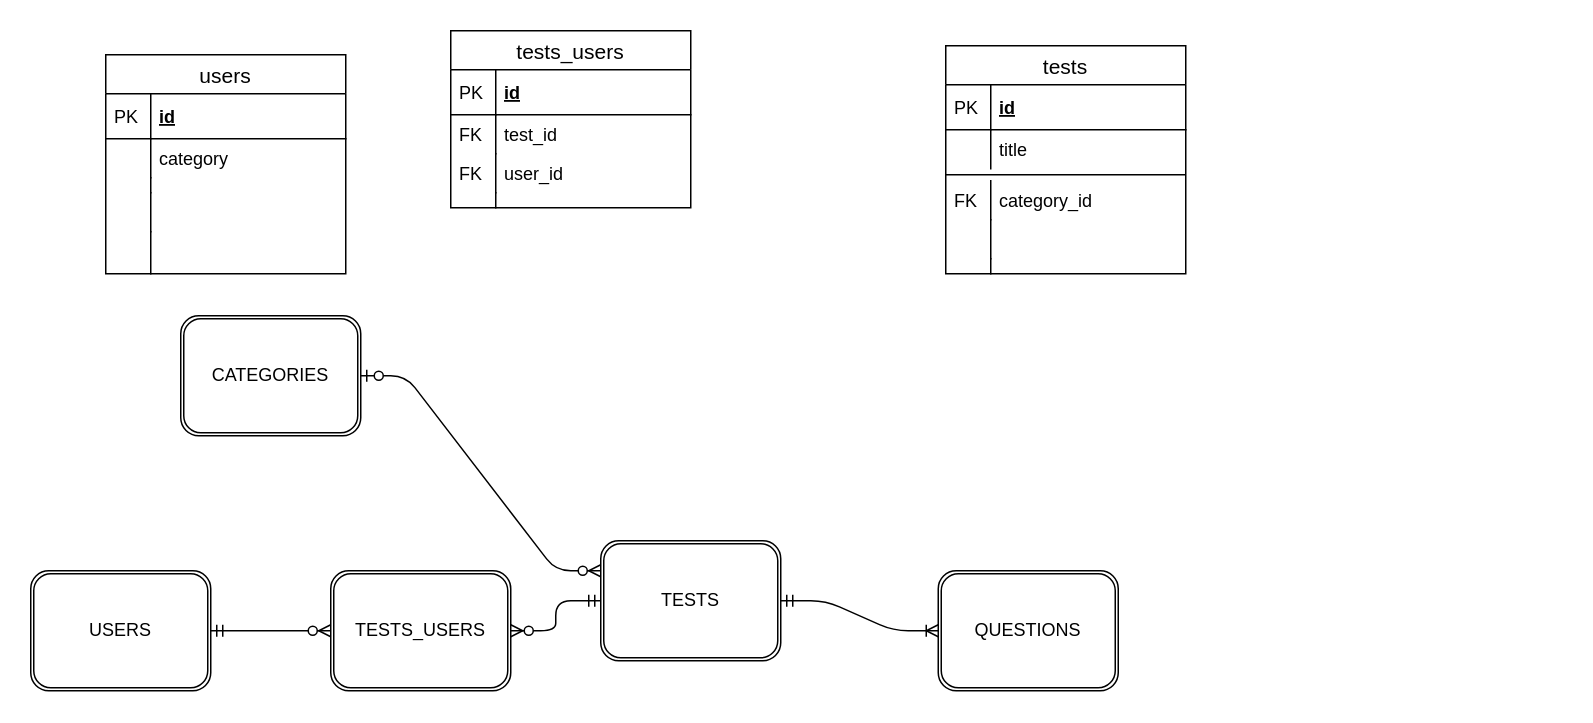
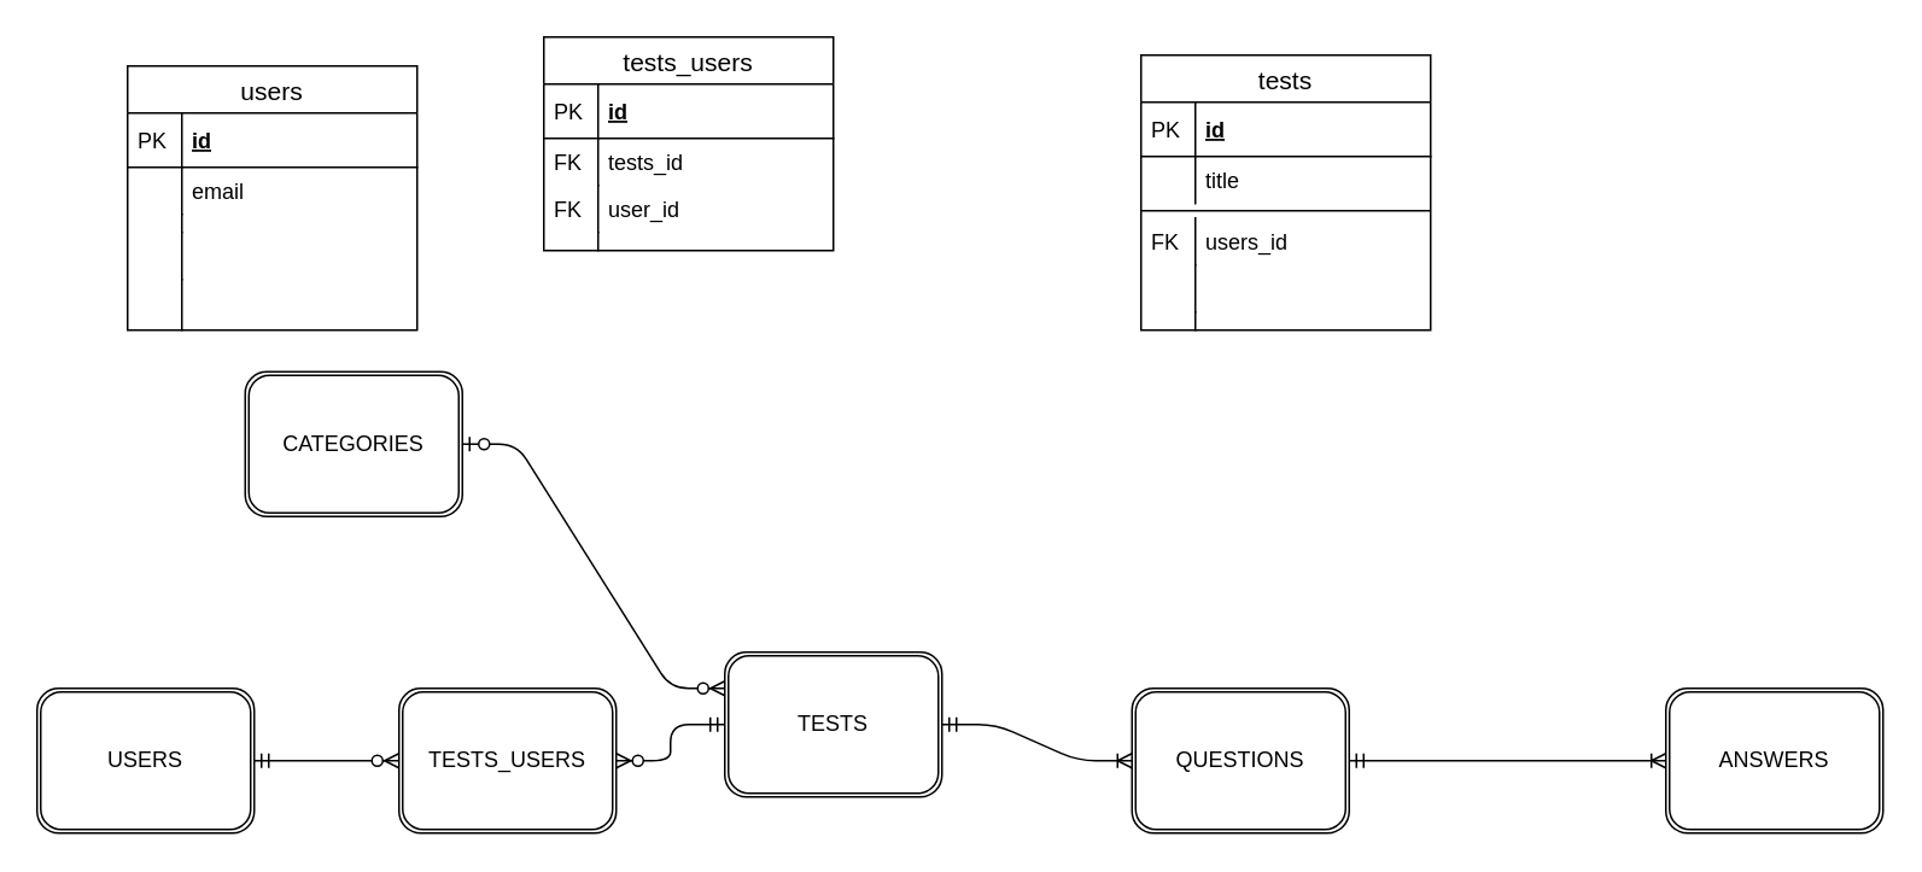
- <mxCell id="23" value="test_id" style="shape=partialRectangle;top=0;left=0;right=0;bottom=0;align=left;verticalAlign=top;fillColor=none;spacingLeft=34;spacingRight=4;overflow=hidden;rotatable=0;points=[[0,0.5],[1,0.5]];portConstraint=eastwest;dropTarget=0;fontSize=12;" vertex="1" parent="20"><mxGeometry y="56" width="160" height="26" as="geometry" /></mxCell>
+ <mxCell id="23" value="tests_id" style="shape=partialRectangle;top=0;left=0;right=0;bottom=0;align=left;verticalAlign=top;fillColor=none;spacingLeft=34;spacingRight=4;overflow=hidden;rotatable=0;points=[[0,0.5],[1,0.5]];portConstraint=eastwest;dropTarget=0;fontSize=12;" vertex="1" parent="20"><mxGeometry y="56" width="160" height="26" as="geometry" /></mxCell>
- <mxCell id="32" value="category" style="shape=partialRectangle;top=0;left=0;right=0;bottom=0;align=left;verticalAlign=top;fillColor=none;spacingLeft=34;spacingRight=4;overflow=hidden;rotatable=0;points=[[0,0.5],[1,0.5]];portConstraint=eastwest;dropTarget=0;fontSize=12;" vertex="1" parent="29"><mxGeometry y="56" width="160" height="26" as="geometry" /></mxCell>
+ <mxCell id="32" value="email" style="shape=partialRectangle;top=0;left=0;right=0;bottom=0;align=left;verticalAlign=top;fillColor=none;spacingLeft=34;spacingRight=4;overflow=hidden;rotatable=0;points=[[0,0.5],[1,0.5]];portConstraint=eastwest;dropTarget=0;fontSize=12;" vertex="1" parent="29"><mxGeometry y="56" width="160" height="26" as="geometry" /></mxCell>
- <mxCell id="14" value="category_id" style="shape=partialRectangle;top=0;left=0;right=0;bottom=0;align=left;verticalAlign=top;fillColor=none;spacingLeft=34;spacingRight=4;overflow=hidden;rotatable=0;points=[[0,0.5],[1,0.5]];portConstraint=eastwest;dropTarget=0;fontSize=12;" vertex="1" parent="8"><mxGeometry y="90" width="160" height="26" as="geometry" /></mxCell>
+ <mxCell id="14" value="users_id" style="shape=partialRectangle;top=0;left=0;right=0;bottom=0;align=left;verticalAlign=top;fillColor=none;spacingLeft=34;spacingRight=4;overflow=hidden;rotatable=0;points=[[0,0.5],[1,0.5]];portConstraint=eastwest;dropTarget=0;fontSize=12;" vertex="1" parent="8"><mxGeometry y="90" width="160" height="26" as="geometry" /></mxCell>
- <mxCell id="7" value="CATEGORIES" style="shape=ext;double=1;rounded=1;whiteSpace=wrap;html=1;" vertex="1" parent="1"><mxGeometry x="120" y="210" width="120" height="80" as="geometry" /></mxCell>
+ <mxCell id="7" value="CATEGORIES" style="shape=ext;double=1;rounded=1;whiteSpace=wrap;html=1;" vertex="1" parent="1"><mxGeometry x="135" y="205" width="120" height="80" as="geometry" /></mxCell>
+ <mxCell id="44" value="" style="edgeStyle=entityRelationEdgeStyle;fontSize=12;html=1;endArrow=ERoneToMany;startArrow=ERmandOne;exitX=1;exitY=0.5;exitDx=0;exitDy=0;entryX=0;entryY=0.5;entryDx=0;entryDy=0;" edge="1" parent="1" source="41" target="43"><mxGeometry width="100" height="100" relative="1" as="geometry"><mxPoint x="390" y="610" as="sourcePoint" /><mxPoint x="490" y="510" as="targetPoint" /></mxGeometry></mxCell>
+ <mxCell id="43" value="ANSWERS" style="shape=ext;double=1;rounded=1;whiteSpace=wrap;html=1;" vertex="1" parent="1"><mxGeometry x="920" y="380" width="120" height="80" as="geometry" /></mxCell>
